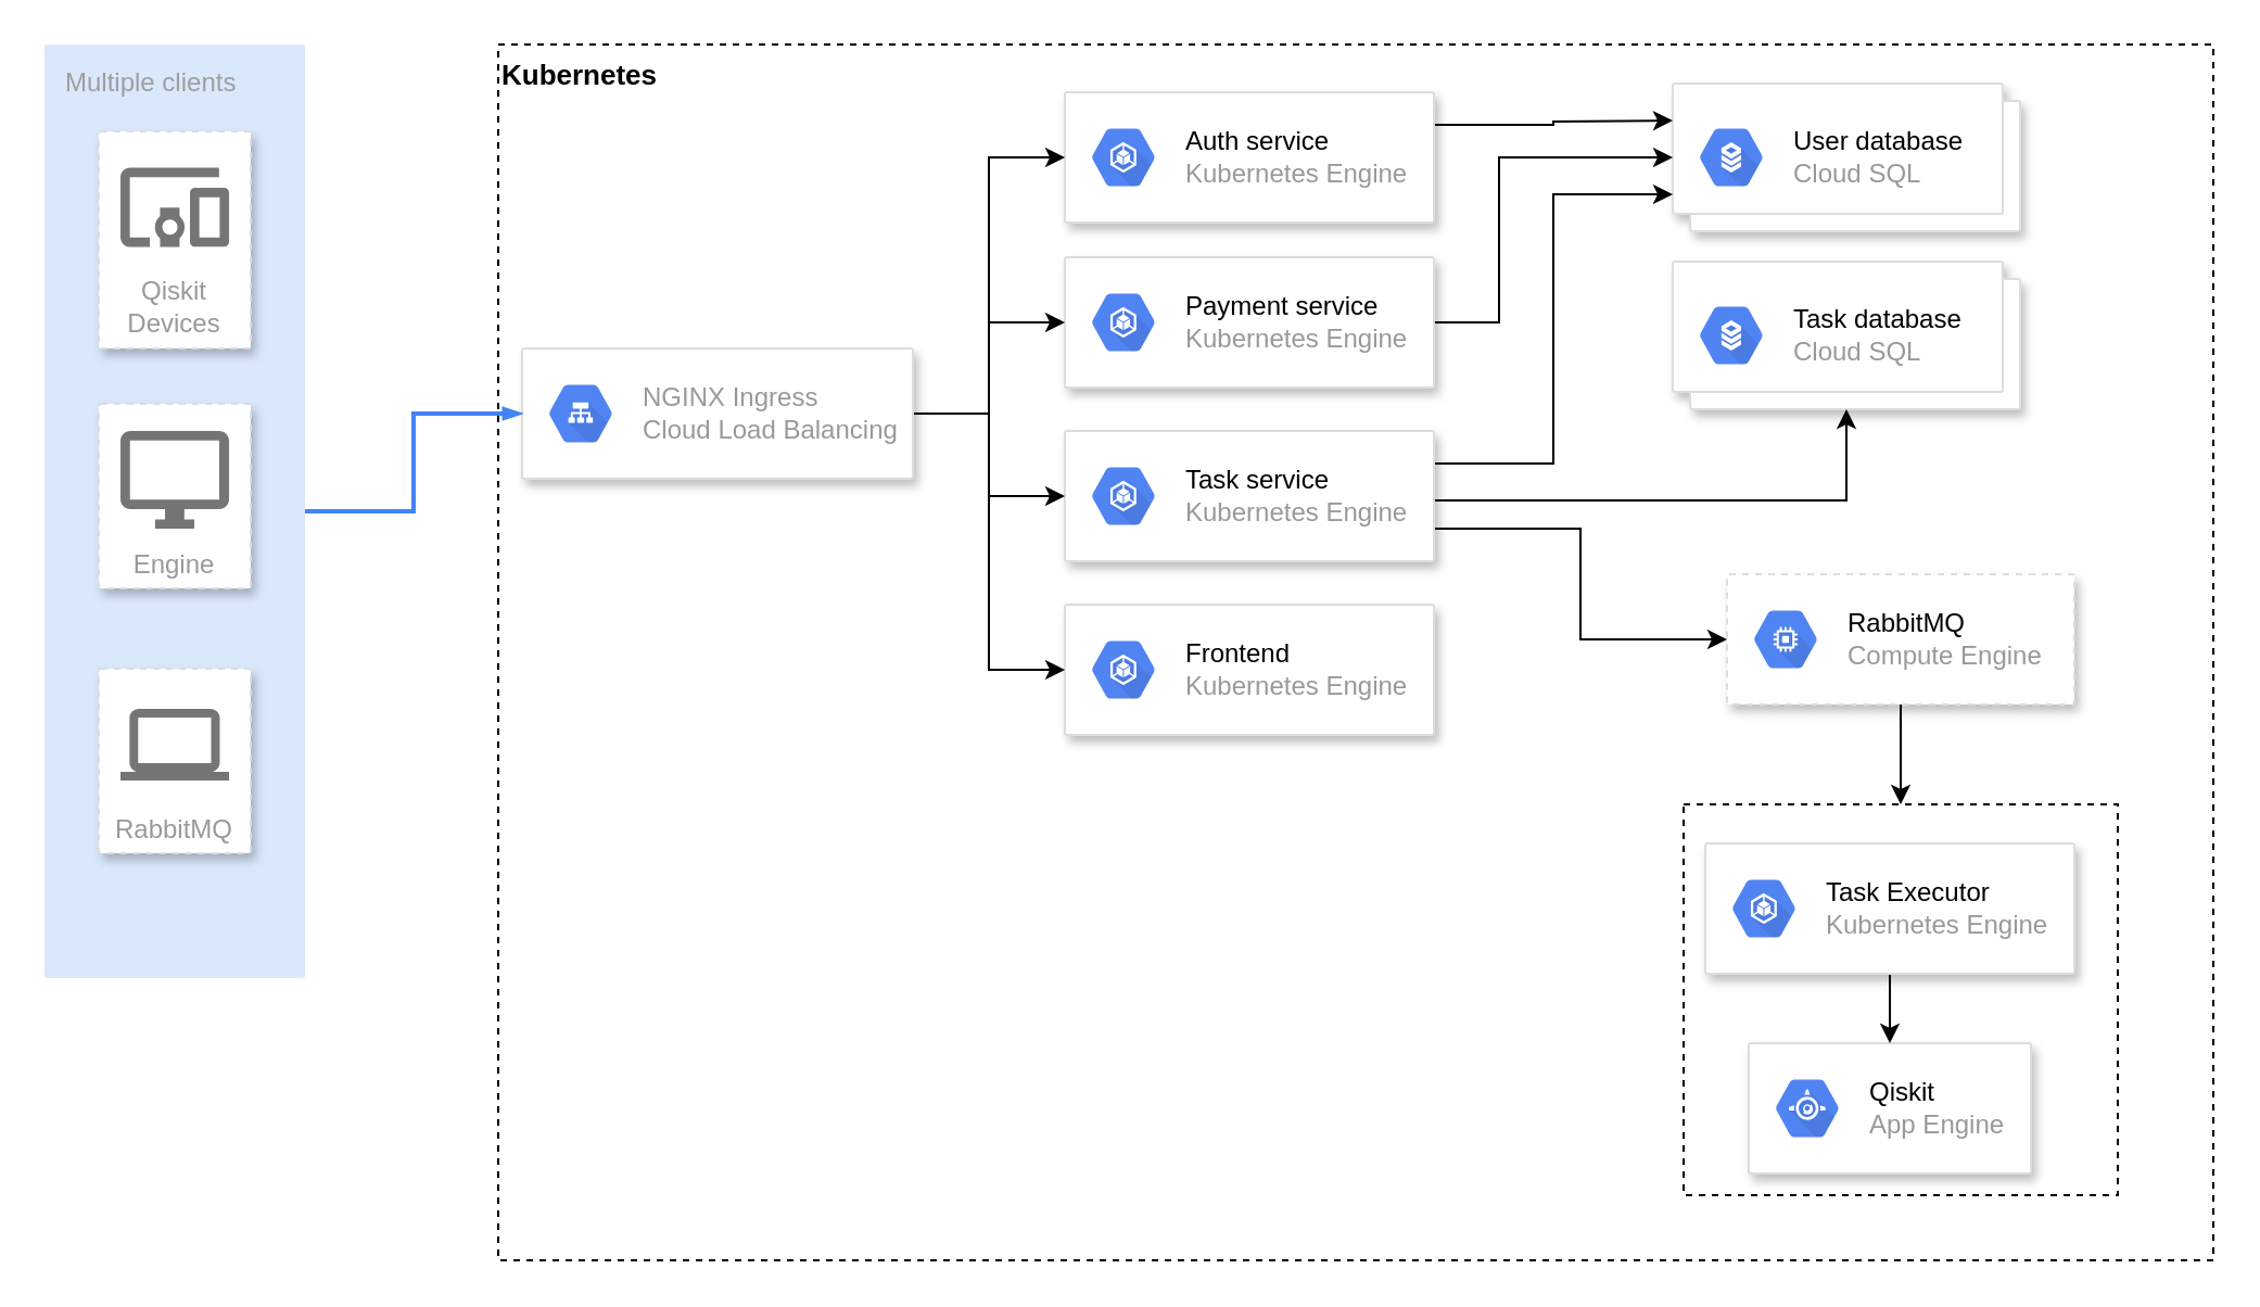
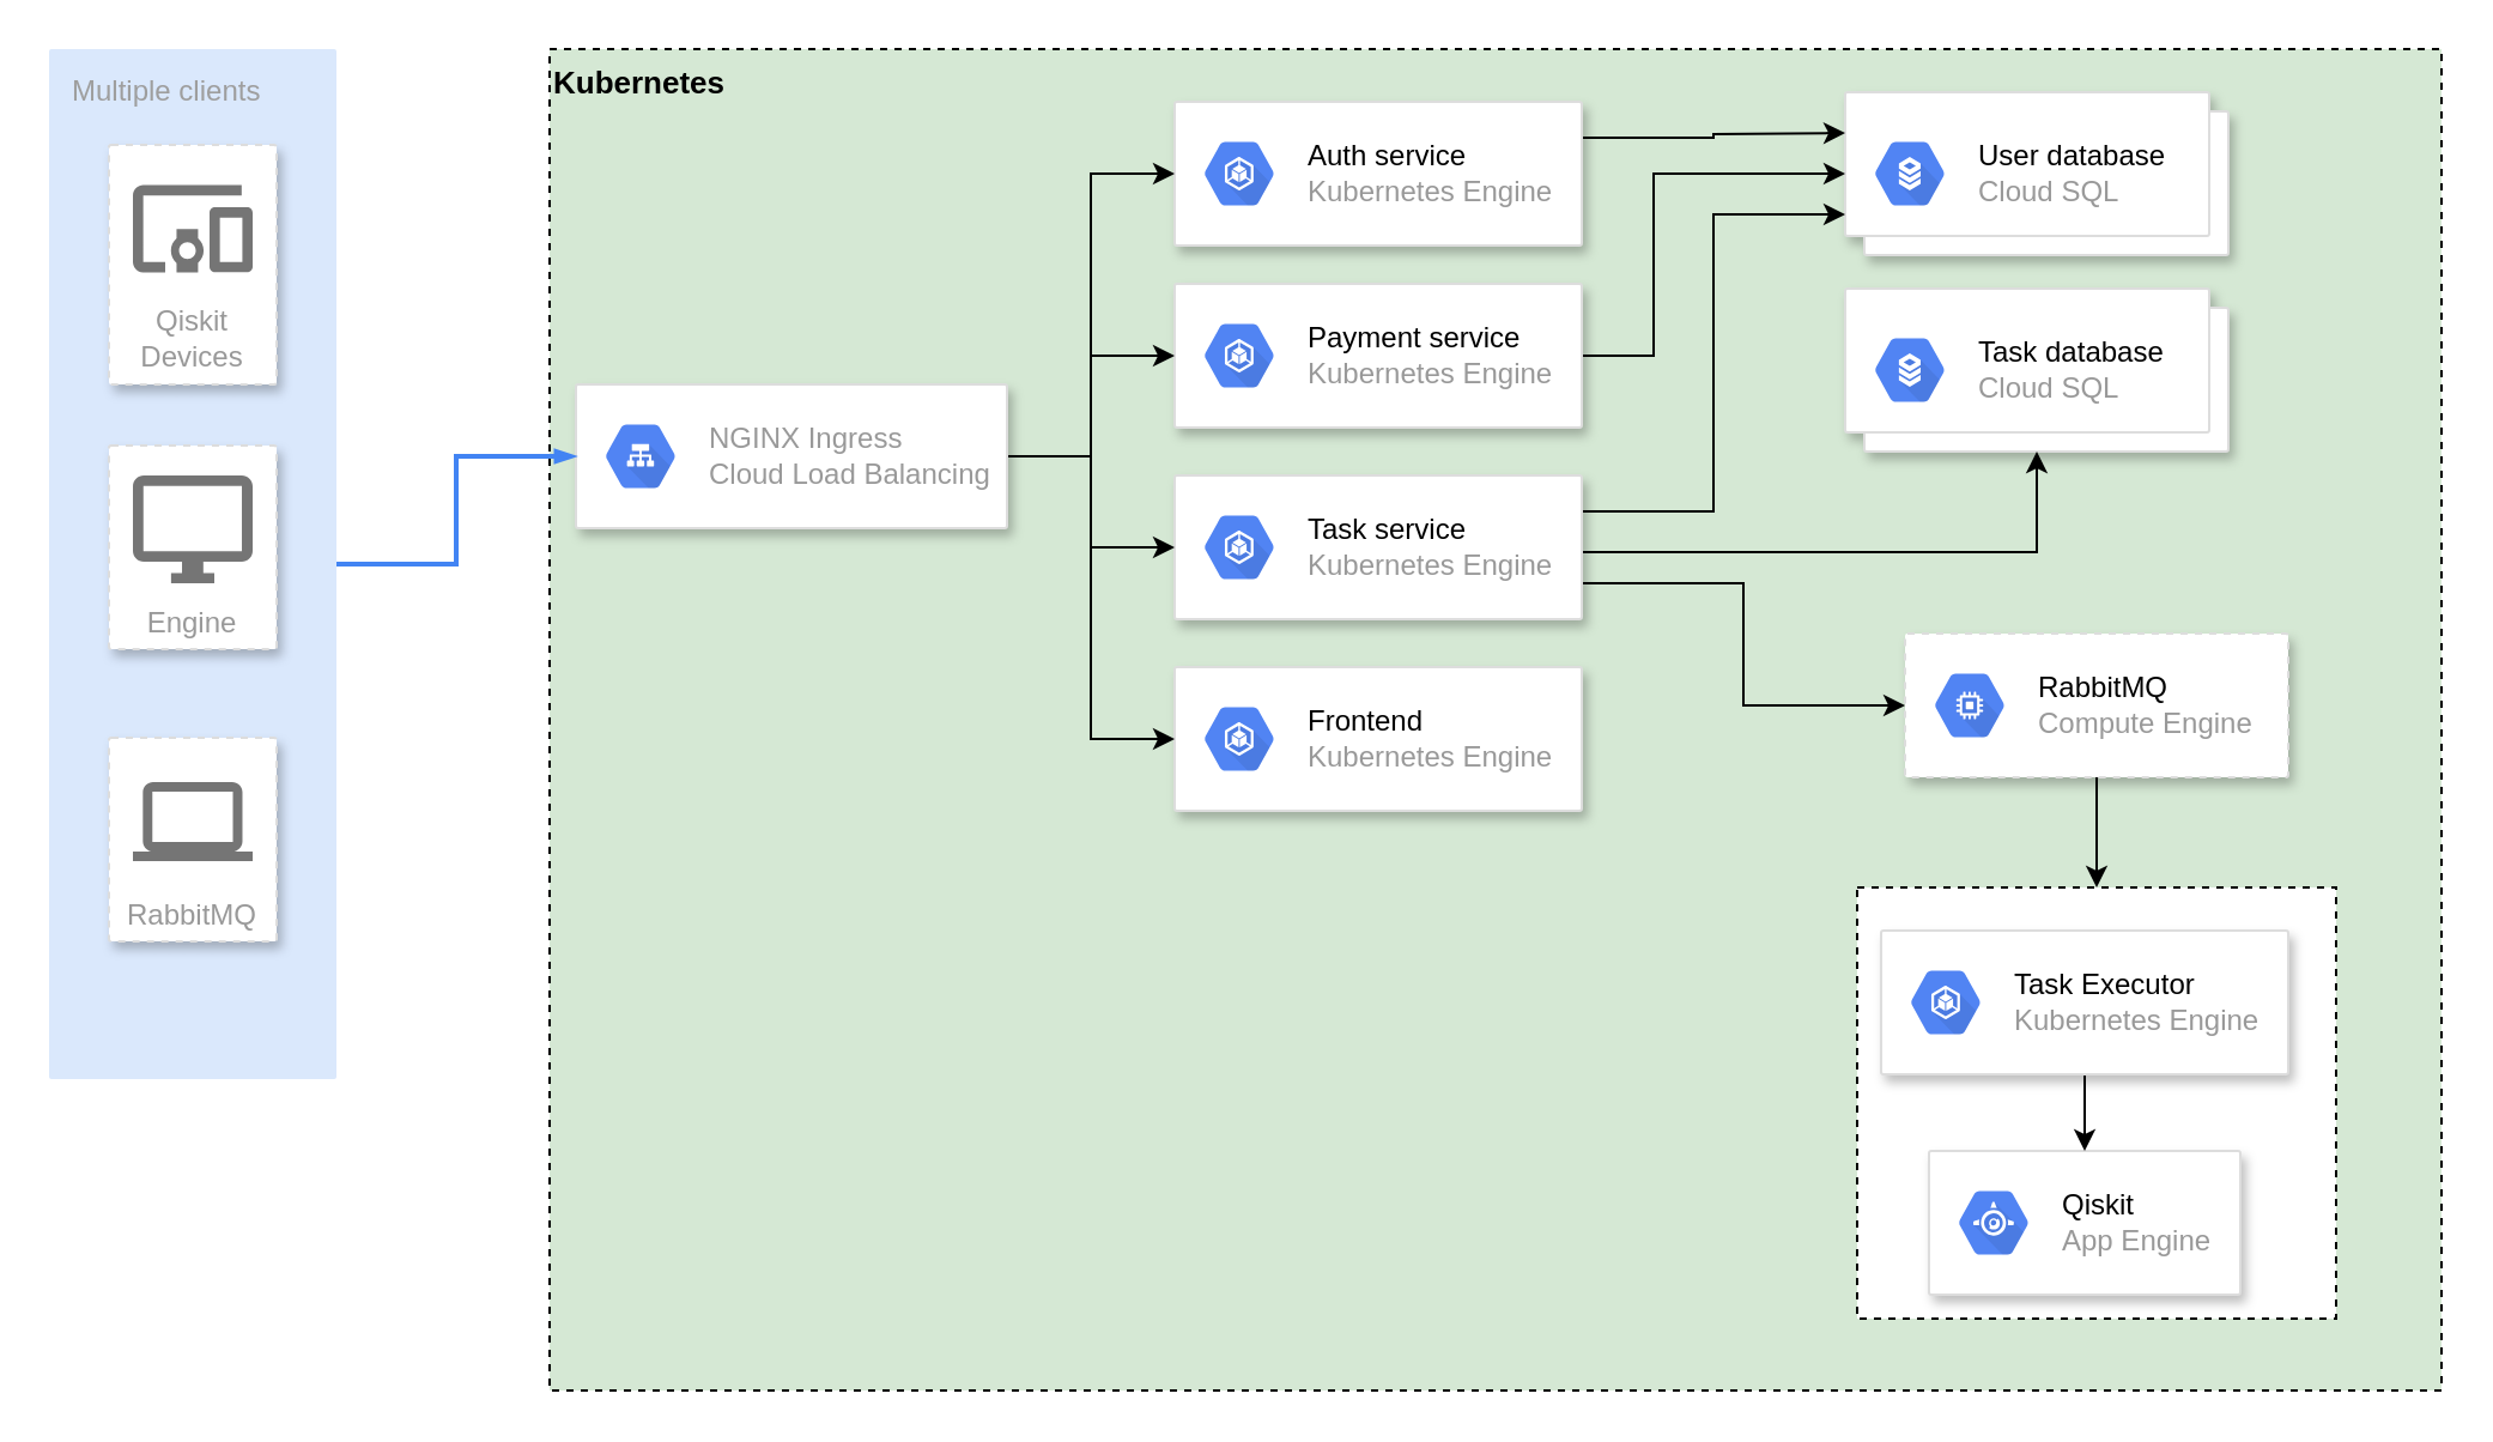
- <mxCell id="2" value="&lt;div style=&quot;font-size: 13px;&quot;&gt;Kubernetes&lt;br style=&quot;font-size: 13px;&quot;&gt;&lt;/div&gt;" style="rounded=0;whiteSpace=wrap;html=1;dashed=1;align=left;verticalAlign=top;fontStyle=1;fontSize=13;fontFamily=Helvetica;" vertex="1" parent="1"><mxGeometry x="229" y="20" width="790" height="560" as="geometry" /></mxCell>
+ <mxCell id="2" value="&lt;div style=&quot;font-size: 13px;&quot;&gt;Kubernetes&lt;br style=&quot;font-size: 13px;&quot;&gt;&lt;/div&gt;" style="rounded=0;whiteSpace=wrap;html=1;dashed=1;align=left;verticalAlign=top;fontStyle=1;fontSize=13;fontFamily=Helvetica;fillColor=#d5e8d4;" vertex="1" parent="1"><mxGeometry x="229" y="20" width="790" height="560" as="geometry" /></mxCell>
